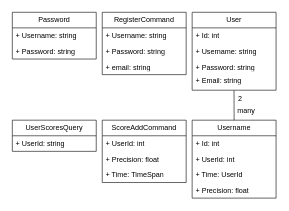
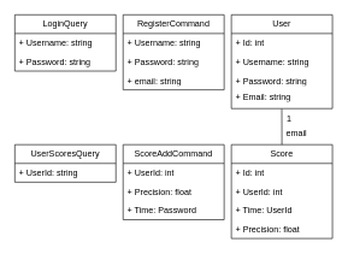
- <mxCell id="2" value="Password" style="swimlane;fontStyle=0;childLayout=stackLayout;horizontal=1;startSize=26;fillColor=none;horizontalStack=0;resizeParent=1;resizeParentMax=0;resizeLast=0;collapsible=1;marginBottom=0;whiteSpace=wrap;html=1;" vertex="1" parent="1"><mxGeometry x="20" y="20" width="140" height="78" as="geometry" /></mxCell>
+ <mxCell id="2" value="LoginQuery" style="swimlane;fontStyle=0;childLayout=stackLayout;horizontal=1;startSize=26;fillColor=none;horizontalStack=0;resizeParent=1;resizeParentMax=0;resizeLast=0;collapsible=1;marginBottom=0;whiteSpace=wrap;html=1;" vertex="1" parent="1"><mxGeometry x="20" y="20" width="140" height="78" as="geometry" /></mxCell>
- <mxCell id="26" value="2" style="text;html=1;align=center;verticalAlign=middle;resizable=0;points=[];autosize=1;strokeColor=none;fillColor=none;" vertex="1" parent="1"><mxGeometry x="385" y="150" width="30" height="30" as="geometry" /></mxCell>
+ <mxCell id="26" value="1" style="text;html=1;align=center;verticalAlign=middle;resizable=0;points=[];autosize=1;strokeColor=none;fillColor=none;" vertex="1" parent="1"><mxGeometry x="385" y="150" width="30" height="30" as="geometry" /></mxCell>
- <mxCell id="27" value="many&lt;br&gt;" style="text;html=1;align=center;verticalAlign=middle;resizable=0;points=[];autosize=1;strokeColor=none;fillColor=none;" vertex="1" parent="1"><mxGeometry x="385" y="170" width="50" height="30" as="geometry" /></mxCell>
+ <mxCell id="27" value="email&lt;br&gt;" style="text;html=1;align=center;verticalAlign=middle;resizable=0;points=[];autosize=1;strokeColor=none;fillColor=none;" vertex="1" parent="1"><mxGeometry x="385" y="170" width="50" height="30" as="geometry" /></mxCell>
- <mxCell id="14" value="Username" style="swimlane;fontStyle=0;childLayout=stackLayout;horizontal=1;startSize=26;fillColor=none;horizontalStack=0;resizeParent=1;resizeParentMax=0;resizeLast=0;collapsible=1;marginBottom=0;whiteSpace=wrap;html=1;" vertex="1" parent="1"><mxGeometry x="320" y="200" width="140" height="130" as="geometry" /></mxCell>
+ <mxCell id="14" value="Score" style="swimlane;fontStyle=0;childLayout=stackLayout;horizontal=1;startSize=26;fillColor=none;horizontalStack=0;resizeParent=1;resizeParentMax=0;resizeLast=0;collapsible=1;marginBottom=0;whiteSpace=wrap;html=1;" vertex="1" parent="1"><mxGeometry x="320" y="200" width="140" height="130" as="geometry" /></mxCell>
- <mxCell id="22" value="+ Time: TimeSpan" style="text;strokeColor=none;fillColor=none;align=left;verticalAlign=top;spacingLeft=4;spacingRight=4;overflow=hidden;rotatable=0;points=[[0,0.5],[1,0.5]];portConstraint=eastwest;whiteSpace=wrap;html=1;" vertex="1" parent="19"><mxGeometry y="78" width="140" height="26" as="geometry" /></mxCell>
+ <mxCell id="22" value="+ Time: Password" style="text;strokeColor=none;fillColor=none;align=left;verticalAlign=top;spacingLeft=4;spacingRight=4;overflow=hidden;rotatable=0;points=[[0,0.5],[1,0.5]];portConstraint=eastwest;whiteSpace=wrap;html=1;" vertex="1" parent="19"><mxGeometry y="78" width="140" height="26" as="geometry" /></mxCell>
